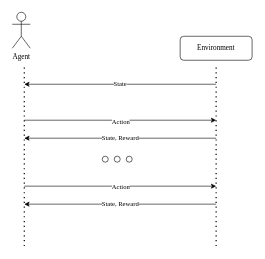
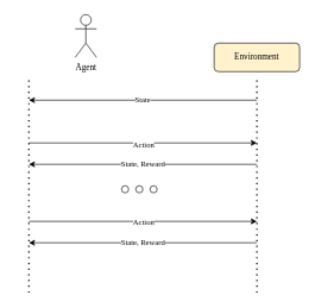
- <mxCell id="2" value="Agent" style="shape=umlActor;verticalLabelPosition=bottom;verticalAlign=top;html=1;outlineConnect=0;fontFamily=Verdana;" parent="1" vertex="1"><mxGeometry x="20" y="20" width="30" height="60" as="geometry" /></mxCell>
+ <mxCell id="2" value="Agent" style="shape=umlActor;verticalLabelPosition=bottom;verticalAlign=top;html=1;outlineConnect=0;fontFamily=Verdana;" parent="1" vertex="1"><mxGeometry x="105" y="20" width="30" height="60" as="geometry" /></mxCell>
- <mxCell id="3" value="Environment" style="rounded=1;whiteSpace=wrap;html=1;fontFamily=Verdana;" parent="1" vertex="1"><mxGeometry x="300" y="60" width="120" height="40" as="geometry" /></mxCell>
+ <mxCell id="3" value="Environment" style="rounded=1;whiteSpace=wrap;html=1;fontFamily=Verdana;fillColor=#fff2cc;" parent="1" vertex="1"><mxGeometry x="300" y="60" width="120" height="40" as="geometry" /></mxCell>
